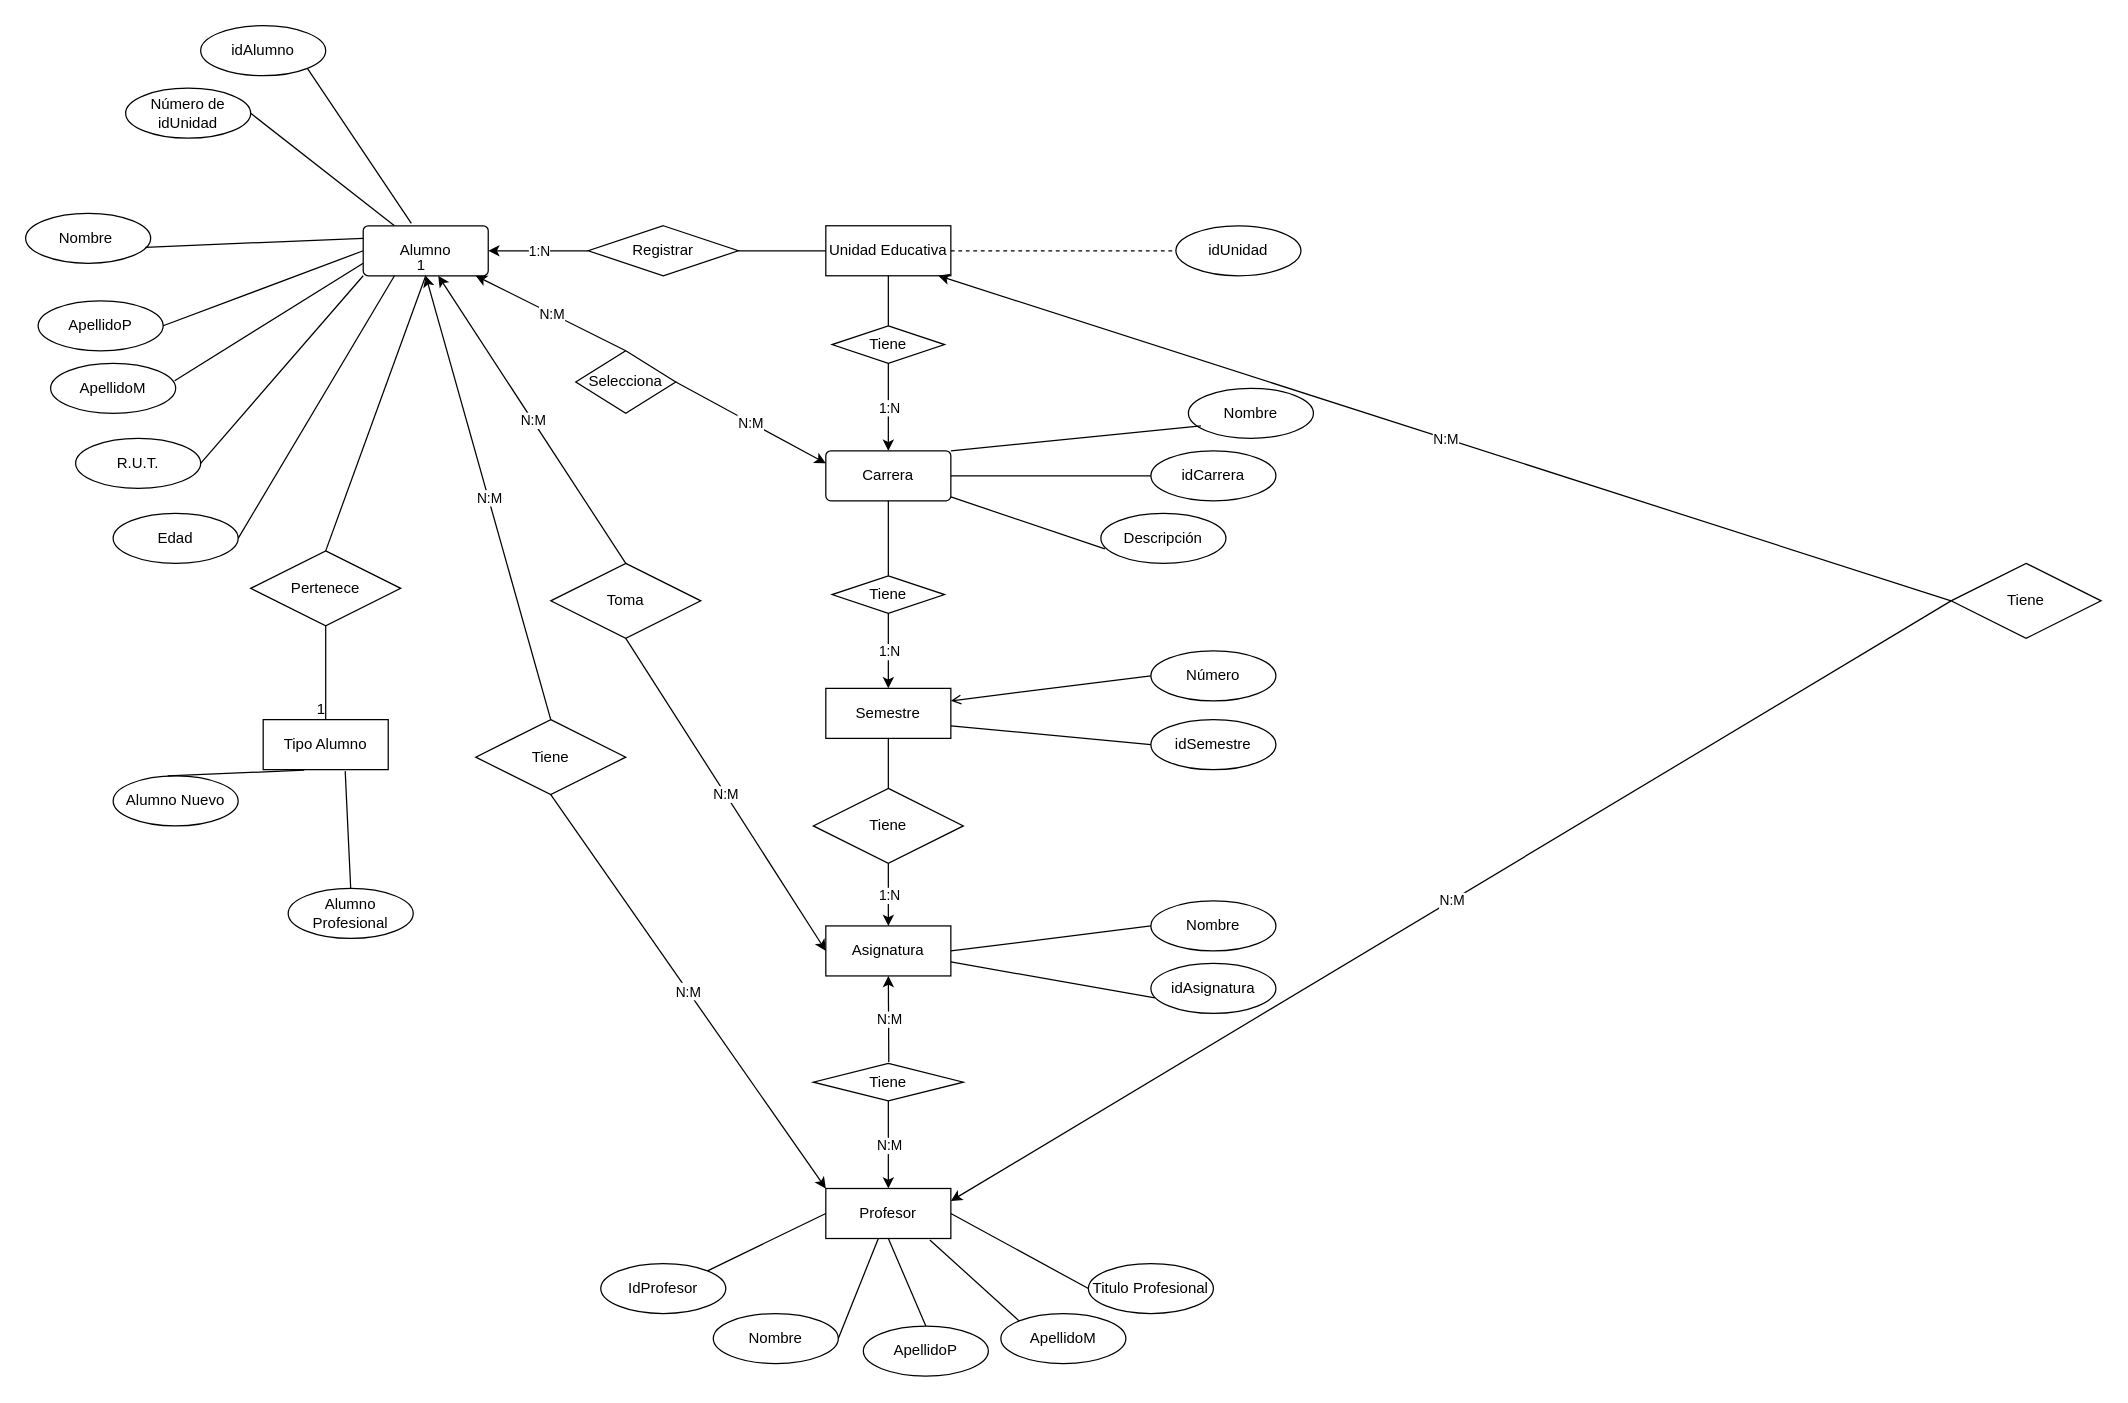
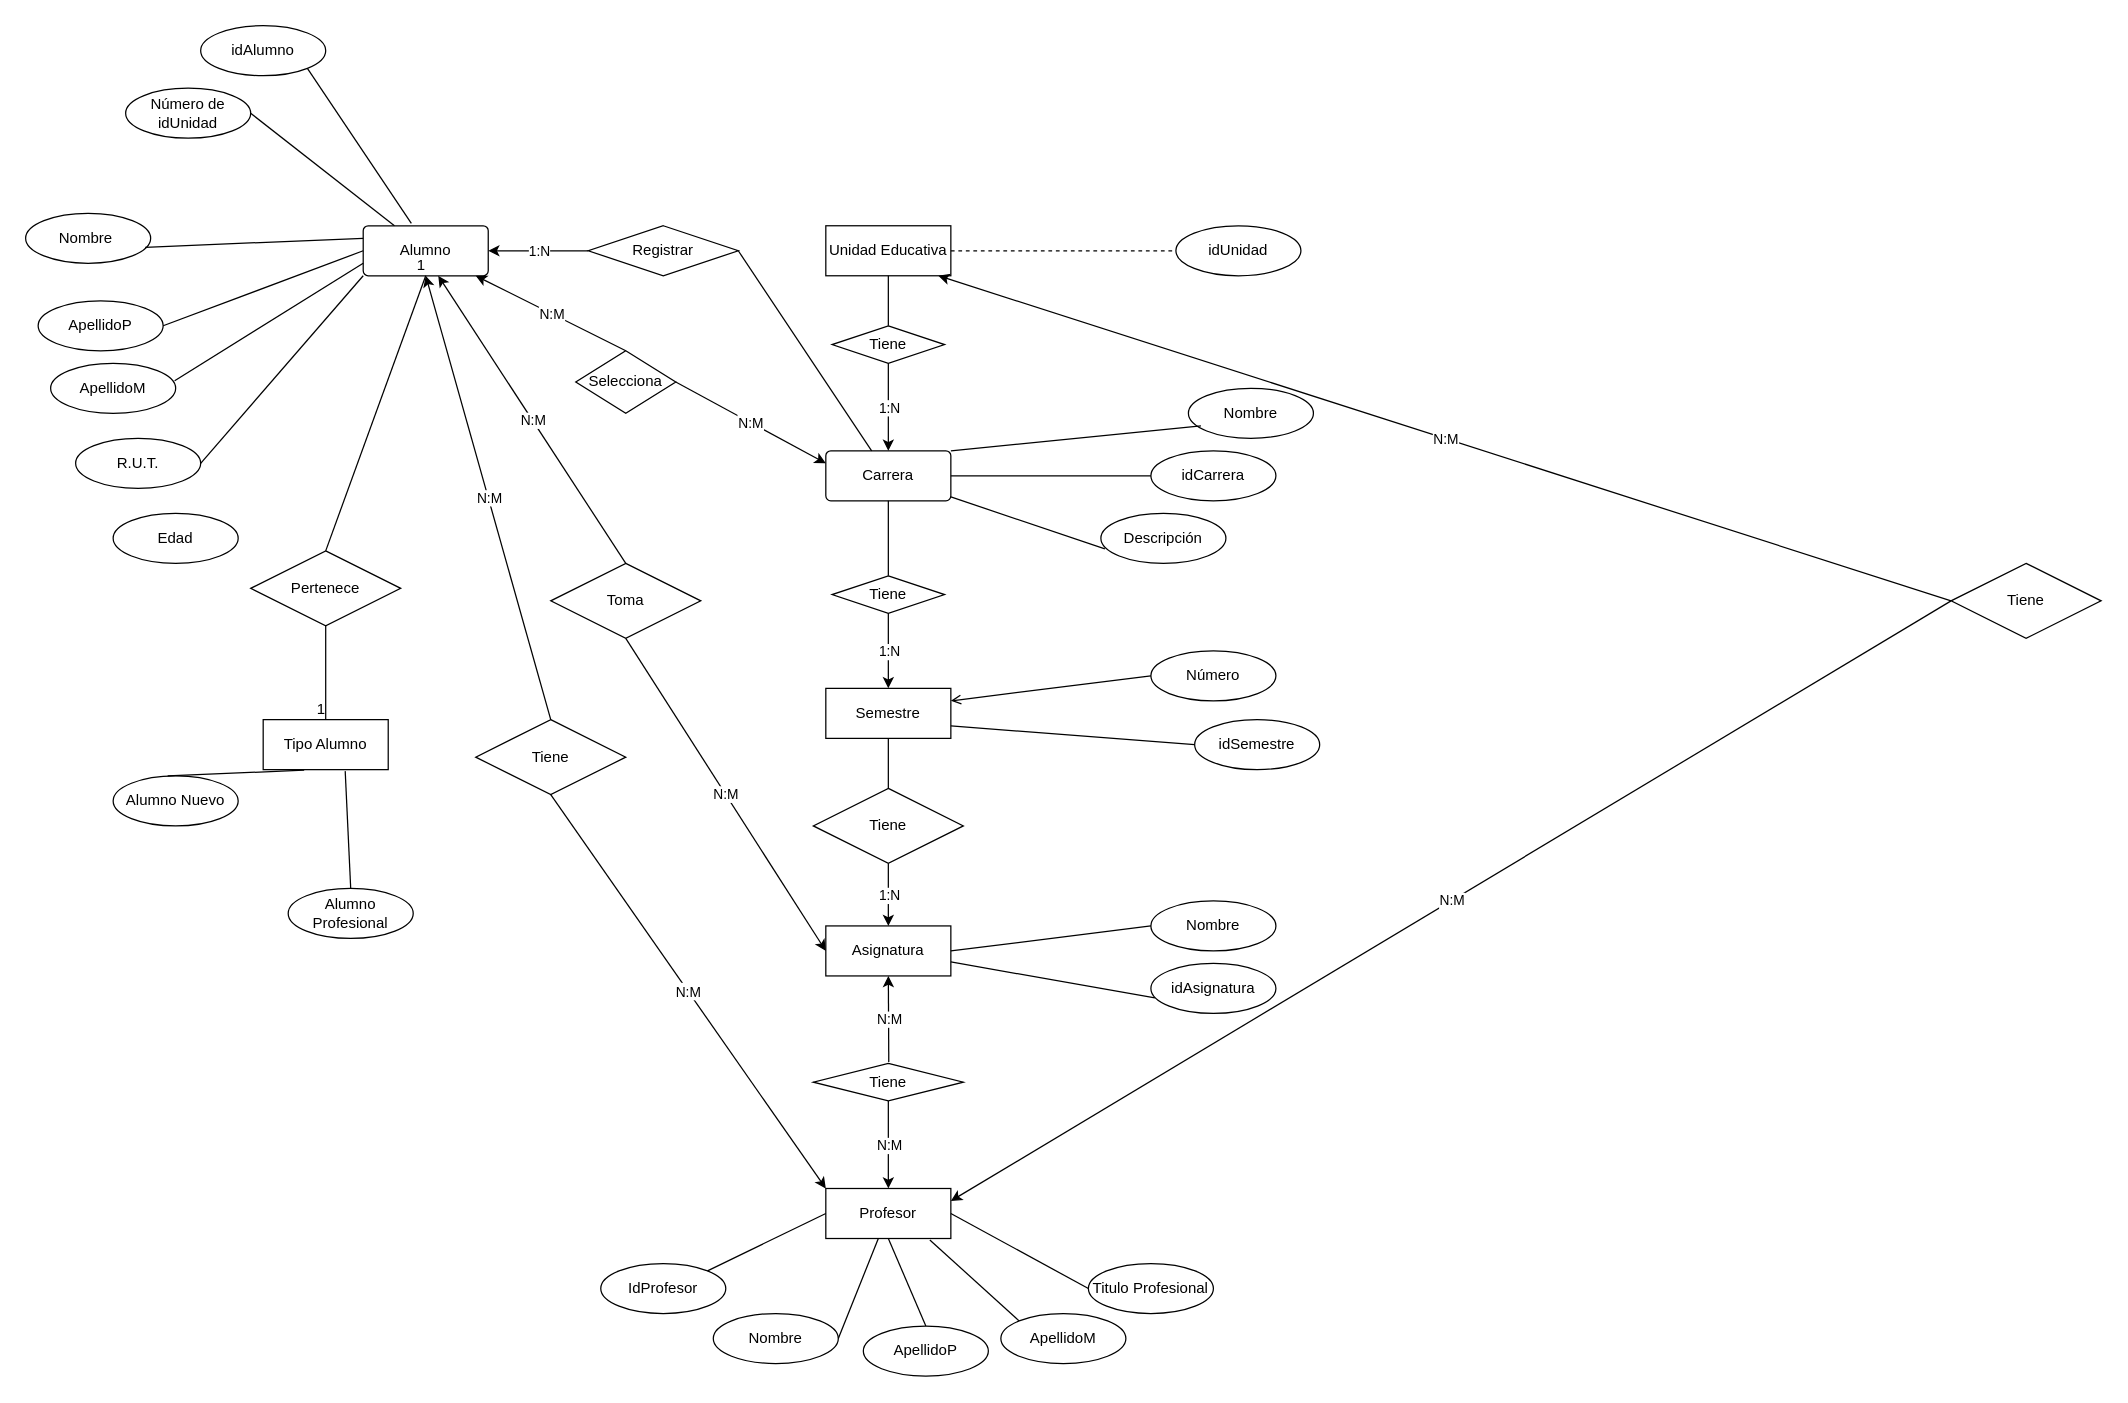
- <mxCell id="17" value="" style="endArrow=none;html=1;rounded=0;exitX=1;exitY=0.5;exitDx=0;exitDy=0;entryX=0;entryY=0.5;entryDx=0;entryDy=0;" parent="1" source="16" target="10" edge="1"><mxGeometry relative="1" as="geometry"><mxPoint x="520" y="310" as="sourcePoint" /><mxPoint x="680" y="310" as="targetPoint" /></mxGeometry></mxCell>
+ <mxCell id="17" value="" style="endArrow=none;html=1;rounded=0;exitX=1;exitY=0.5;exitDx=0;exitDy=0;" parent="1" source="16" target="9" edge="1"><mxGeometry relative="1" as="geometry"><mxPoint x="520" y="310" as="sourcePoint" /><mxPoint x="680" y="310" as="targetPoint" /></mxGeometry></mxCell>
- <mxCell id="15" value="" style="endArrow=none;html=1;rounded=0;exitX=1;exitY=0.5;exitDx=0;exitDy=0;entryX=0.25;entryY=1;entryDx=0;entryDy=0;" parent="1" source="8" target="2" edge="1"><mxGeometry relative="1" as="geometry"><mxPoint x="330" y="310" as="sourcePoint" /><mxPoint x="490" y="310" as="targetPoint" /></mxGeometry></mxCell>
- <mxCell id="48" value="idSemestre" style="ellipse;whiteSpace=wrap;html=1;align=center;" parent="1" vertex="1"><mxGeometry x="920" y="575" width="100" height="40" as="geometry" /></mxCell>
+ <mxCell id="48" value="idSemestre" style="ellipse;whiteSpace=wrap;html=1;align=center;" parent="1" vertex="1"><mxGeometry x="955" y="575" width="100" height="40" as="geometry" /></mxCell>
